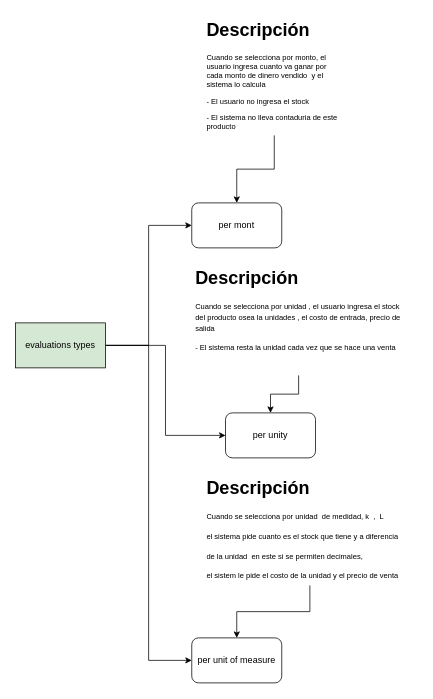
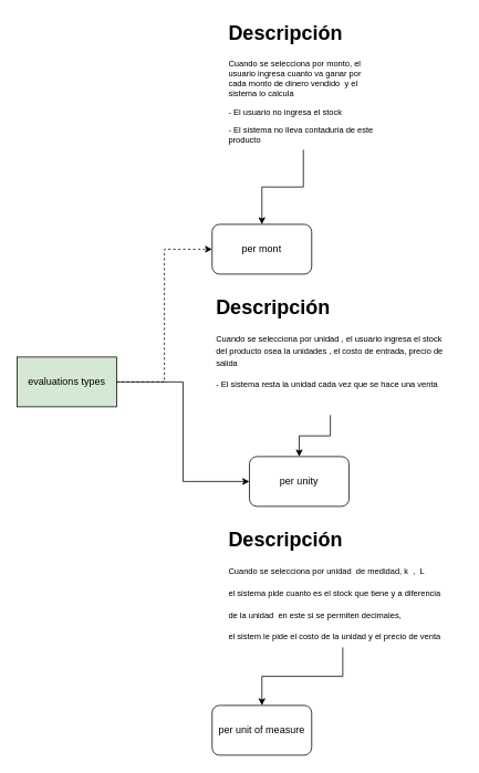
- <mxCell id="2" style="edgeStyle=orthogonalEdgeStyle;rounded=0;orthogonalLoop=1;jettySize=auto;html=1;entryX=0;entryY=0.5;entryDx=0;entryDy=0;" edge="1" parent="1" source="5" target="6"><mxGeometry relative="1" as="geometry"><mxPoint x="230" y="320" as="targetPoint" /></mxGeometry></mxCell>
+ <mxCell id="2" style="edgeStyle=orthogonalEdgeStyle;rounded=0;orthogonalLoop=1;jettySize=auto;html=1;entryX=0;entryY=0.5;entryDx=0;entryDy=0;dashed=1;" edge="1" parent="1" source="5" target="6"><mxGeometry relative="1" as="geometry"><mxPoint x="230" y="320" as="targetPoint" /></mxGeometry></mxCell>
- <mxCell id="4" style="edgeStyle=orthogonalEdgeStyle;rounded=0;orthogonalLoop=1;jettySize=auto;html=1;entryX=0;entryY=0.5;entryDx=0;entryDy=0;" edge="1" parent="1" source="5" target="8"><mxGeometry relative="1" as="geometry"><mxPoint x="200" y="610" as="targetPoint" /></mxGeometry></mxCell>
